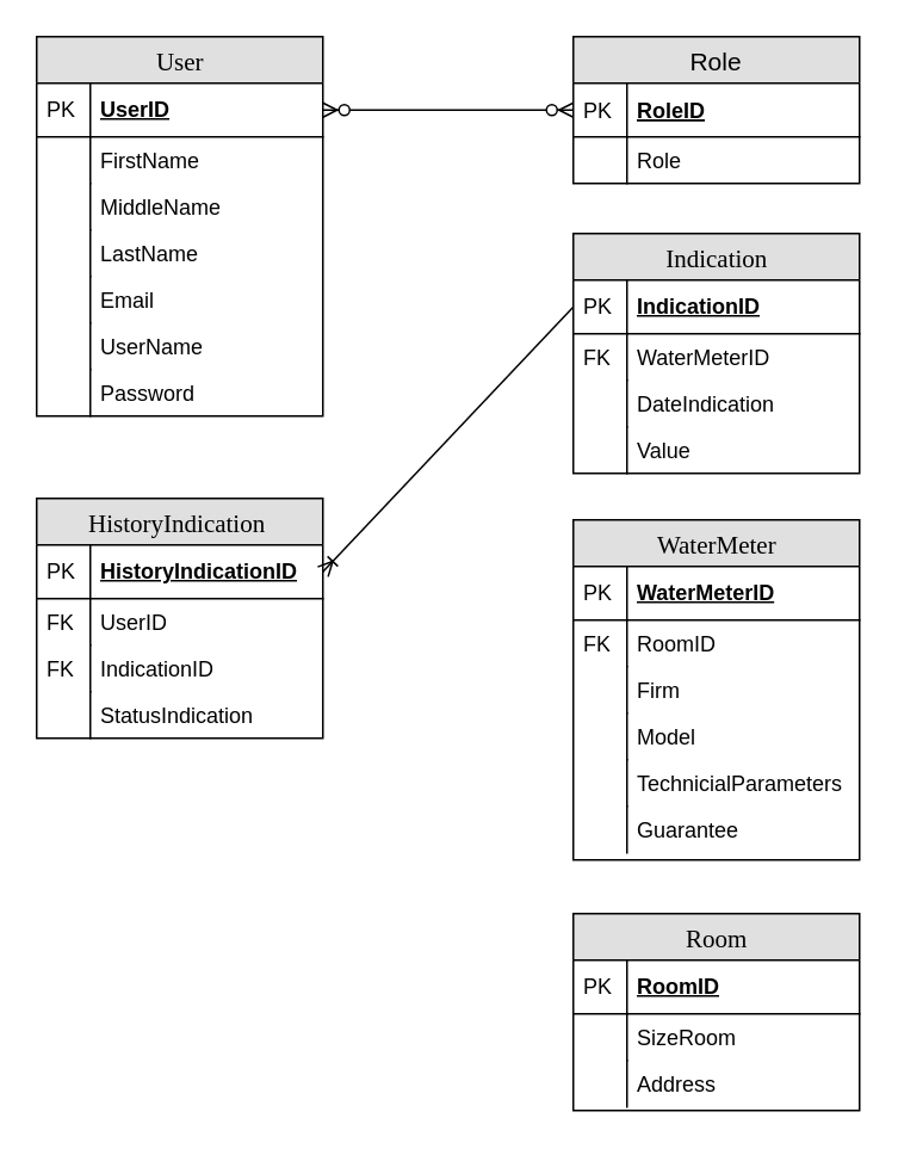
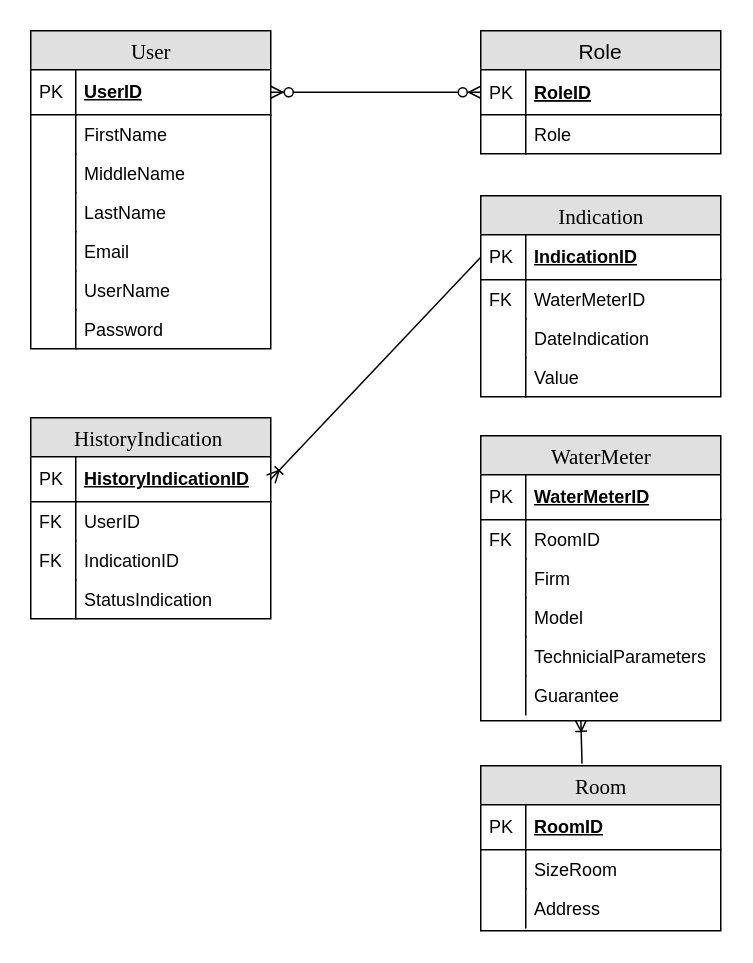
+ <mxCell id="23" value="" style="fontSize=12;html=1;endArrow=ERoneToMany;exitX=0.422;exitY=-0.013;exitDx=0;exitDy=0;exitPerimeter=0;entryX=0.417;entryY=1.115;entryDx=0;entryDy=0;entryPerimeter=0;" parent="1" source="56" target="54" edge="1"><mxGeometry width="100" height="100" relative="1" as="geometry"><mxPoint x="250" y="610" as="sourcePoint" /><mxPoint x="270" y="690" as="targetPoint" /></mxGeometry></mxCell>
